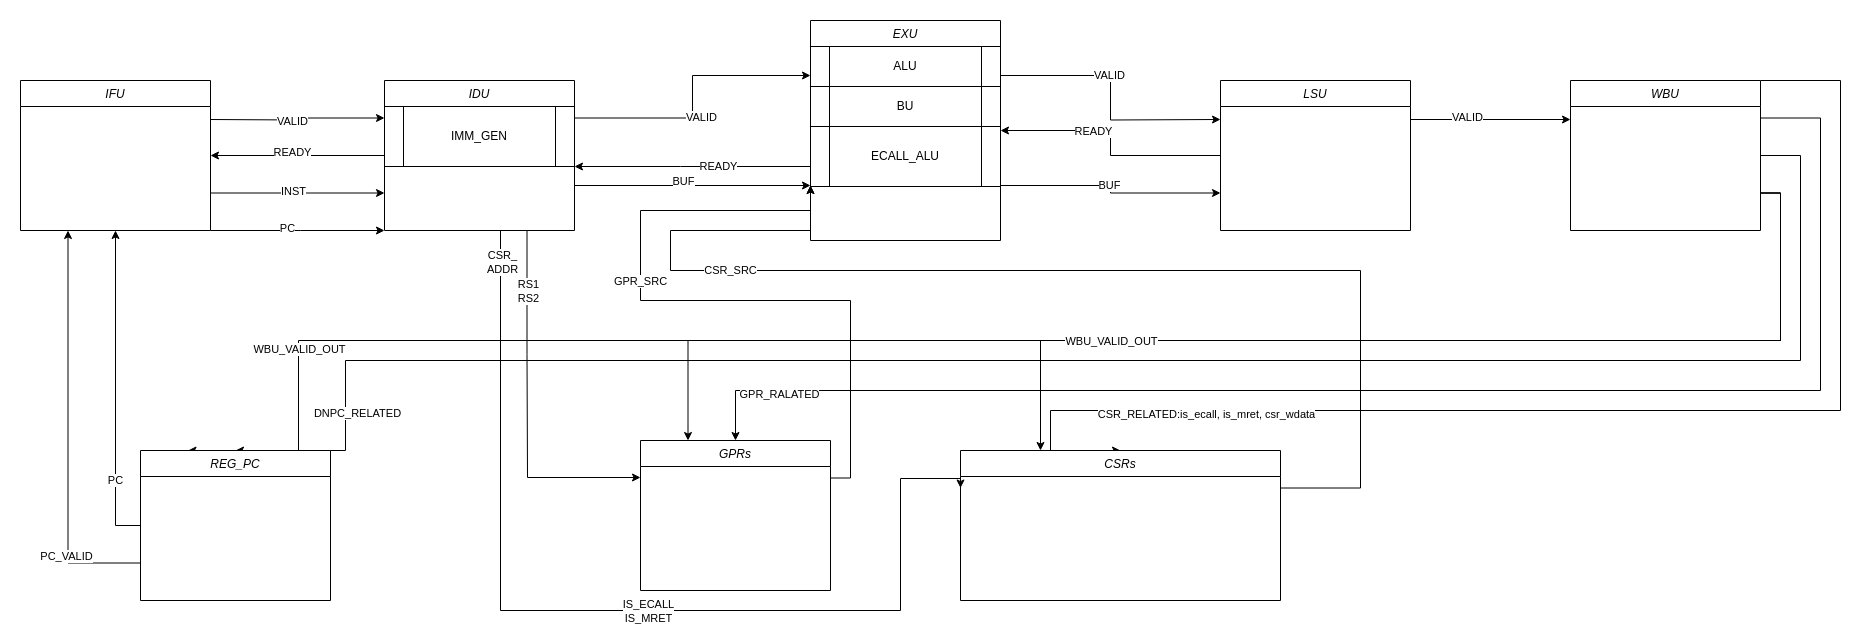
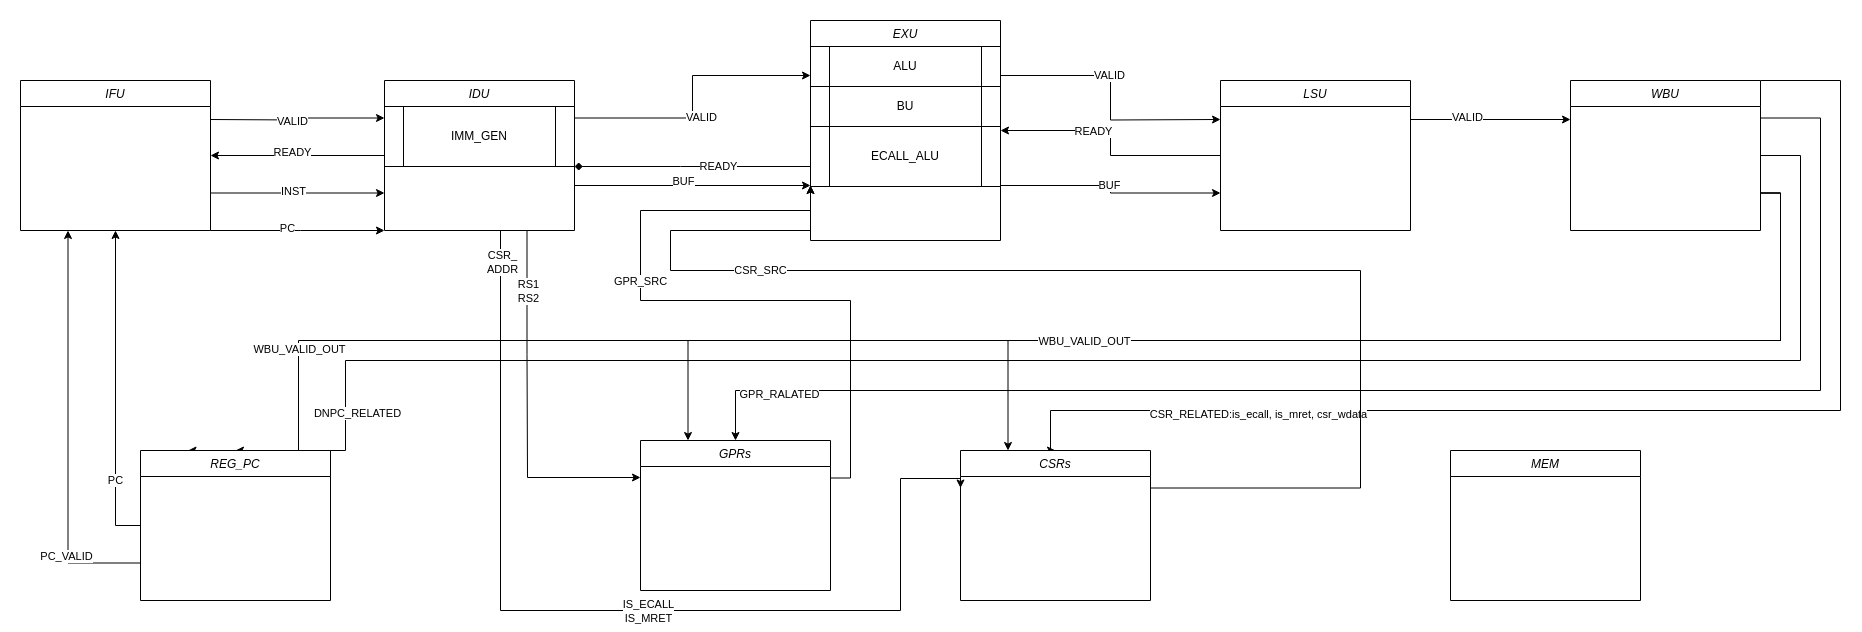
- <mxCell id="54" style="edgeStyle=orthogonalEdgeStyle;rounded=0;orthogonalLoop=1;jettySize=auto;html=1;exitX=0;exitY=0.5;exitDx=0;exitDy=0;entryX=1;entryY=1;entryDx=0;entryDy=0;" parent="1" source="25" target="39" edge="1"><mxGeometry relative="1" as="geometry"><Array as="points"><mxPoint x="680" y="166" /><mxPoint x="680" y="166" /></Array></mxGeometry></mxCell>
+ <mxCell id="54" style="edgeStyle=orthogonalEdgeStyle;rounded=0;orthogonalLoop=1;jettySize=auto;html=1;exitX=0;exitY=0.5;exitDx=0;exitDy=0;entryX=1;entryY=1;entryDx=0;entryDy=0;endArrow=diamond;" parent="1" source="25" target="39" edge="1"><mxGeometry relative="1" as="geometry"><Array as="points"><mxPoint x="680" y="166" /><mxPoint x="680" y="166" /></Array></mxGeometry></mxCell>
- <mxCell id="58" value="CSRs" style="swimlane;fontStyle=2;align=center;verticalAlign=top;childLayout=stackLayout;horizontal=1;startSize=26;horizontalStack=0;resizeParent=1;resizeLast=0;collapsible=1;marginBottom=0;rounded=0;shadow=0;strokeWidth=1;" parent="1" vertex="1"><mxGeometry x="960" y="450" width="320" height="150" as="geometry"><mxRectangle x="230" y="140" width="160" height="26" as="alternateBounds" /></mxGeometry></mxCell>
+ <mxCell id="58" value="CSRs" style="swimlane;fontStyle=2;align=center;verticalAlign=top;childLayout=stackLayout;horizontal=1;startSize=26;horizontalStack=0;resizeParent=1;resizeLast=0;collapsible=1;marginBottom=0;rounded=0;shadow=0;strokeWidth=1;" parent="1" vertex="1"><mxGeometry x="960" y="450" width="190" height="150" as="geometry"><mxRectangle x="230" y="140" width="160" height="26" as="alternateBounds" /></mxGeometry></mxCell>
+ <mxCell id="43" value="MEM" style="swimlane;fontStyle=2;align=center;verticalAlign=top;childLayout=stackLayout;horizontal=1;startSize=26;horizontalStack=0;resizeParent=1;resizeLast=0;collapsible=1;marginBottom=0;rounded=0;shadow=0;strokeWidth=1;" parent="1" vertex="1"><mxGeometry x="1450" y="450" width="190" height="150" as="geometry"><mxRectangle x="230" y="140" width="160" height="26" as="alternateBounds" /></mxGeometry></mxCell>
